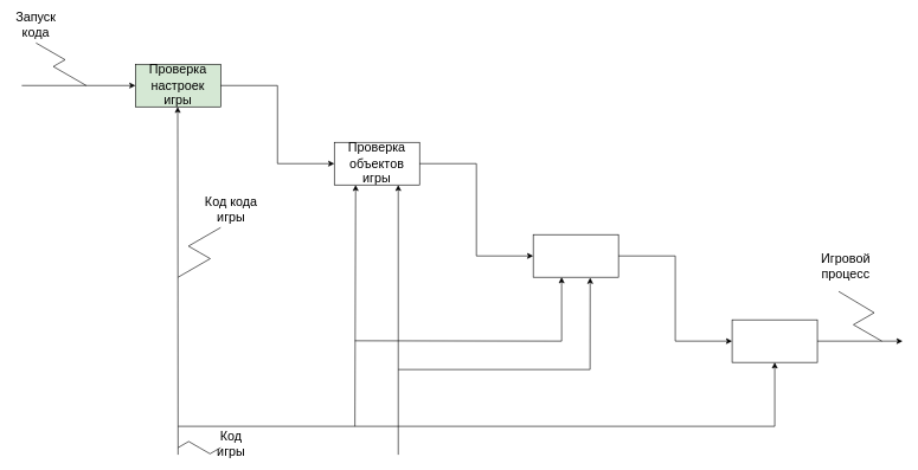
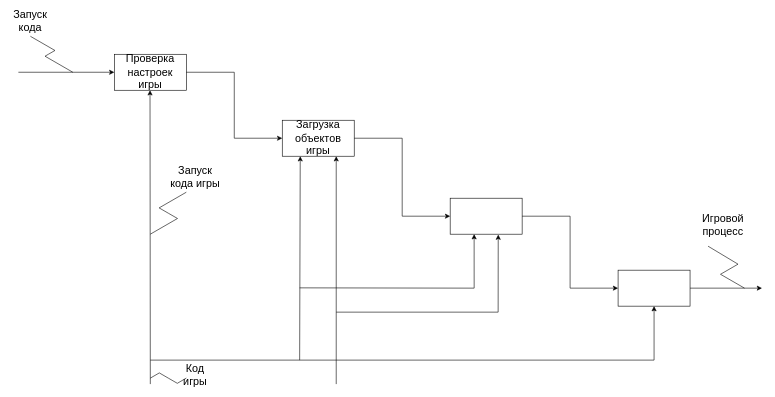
- <mxCell id="3" value="Проверка настроек игры" style="rounded=0;whiteSpace=wrap;html=1;fontSize=18;fillColor=#d5e8d4;" vertex="1" parent="1"><mxGeometry x="190" y="90" width="120" height="60" as="geometry" /></mxCell>
+ <mxCell id="3" value="Проверка настроек игры" style="rounded=0;whiteSpace=wrap;html=1;fontSize=18;" vertex="1" parent="1"><mxGeometry x="190" y="90" width="120" height="60" as="geometry" /></mxCell>
- <mxCell id="7" value="Проверка объектов игры" style="rounded=0;whiteSpace=wrap;html=1;fontSize=18;" vertex="1" parent="1"><mxGeometry x="470" y="200" width="120" height="60" as="geometry" /></mxCell>
+ <mxCell id="7" value="Загрузка объектов игры" style="rounded=0;whiteSpace=wrap;html=1;fontSize=18;" vertex="1" parent="1"><mxGeometry x="470" y="200" width="120" height="60" as="geometry" /></mxCell>
- <mxCell id="31" value="Код кода игры" style="text;html=1;strokeColor=none;fillColor=none;align=center;verticalAlign=middle;whiteSpace=wrap;rounded=0;fontSize=18;" vertex="1" parent="1"><mxGeometry x="280" y="280" width="90" height="30" as="geometry" /></mxCell>
+ <mxCell id="31" value="Запуск кода игры" style="text;html=1;strokeColor=none;fillColor=none;align=center;verticalAlign=middle;whiteSpace=wrap;rounded=0;fontSize=18;" vertex="1" parent="1"><mxGeometry x="280" y="280" width="90" height="30" as="geometry" /></mxCell>
- <mxCell id="29" value="Игровой процесс" style="text;html=1;strokeColor=none;fillColor=none;align=center;verticalAlign=middle;whiteSpace=wrap;rounded=0;fontSize=18;" vertex="1" parent="1"><mxGeometry x="1160" y="360" width="60" height="30" as="geometry" /></mxCell>
+ <mxCell id="29" value="Игровой процесс" style="text;html=1;strokeColor=none;fillColor=none;align=center;verticalAlign=middle;whiteSpace=wrap;rounded=0;fontSize=18;" vertex="1" parent="1"><mxGeometry x="1175" y="360" width="60" height="30" as="geometry" /></mxCell>
